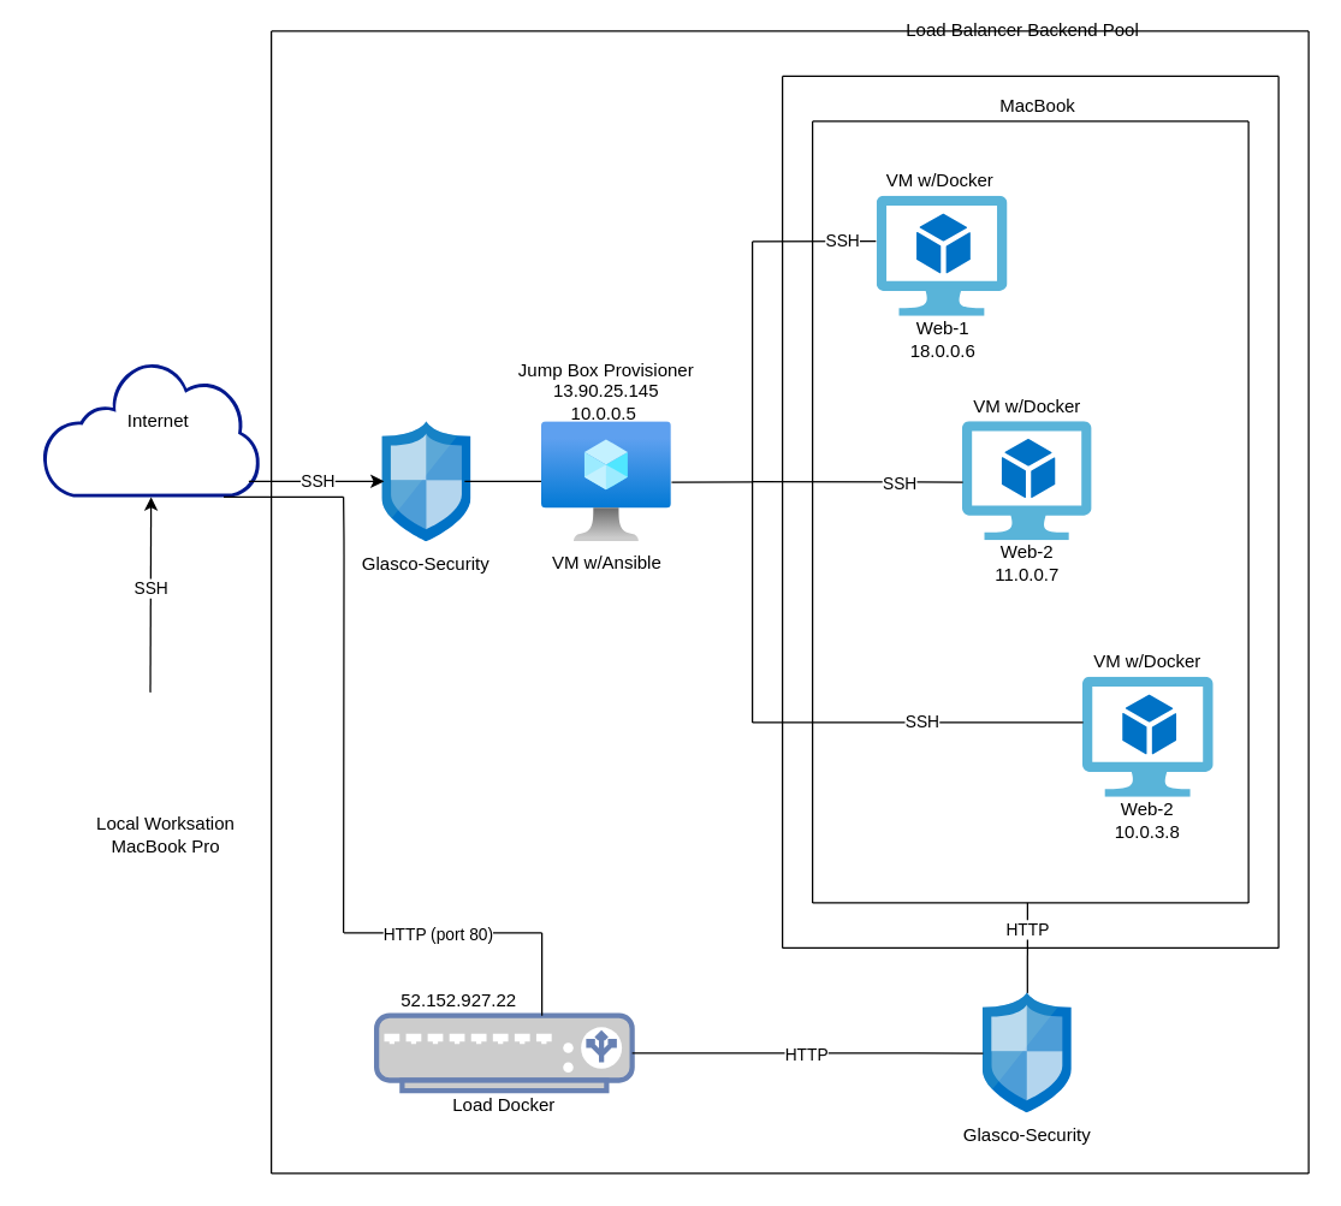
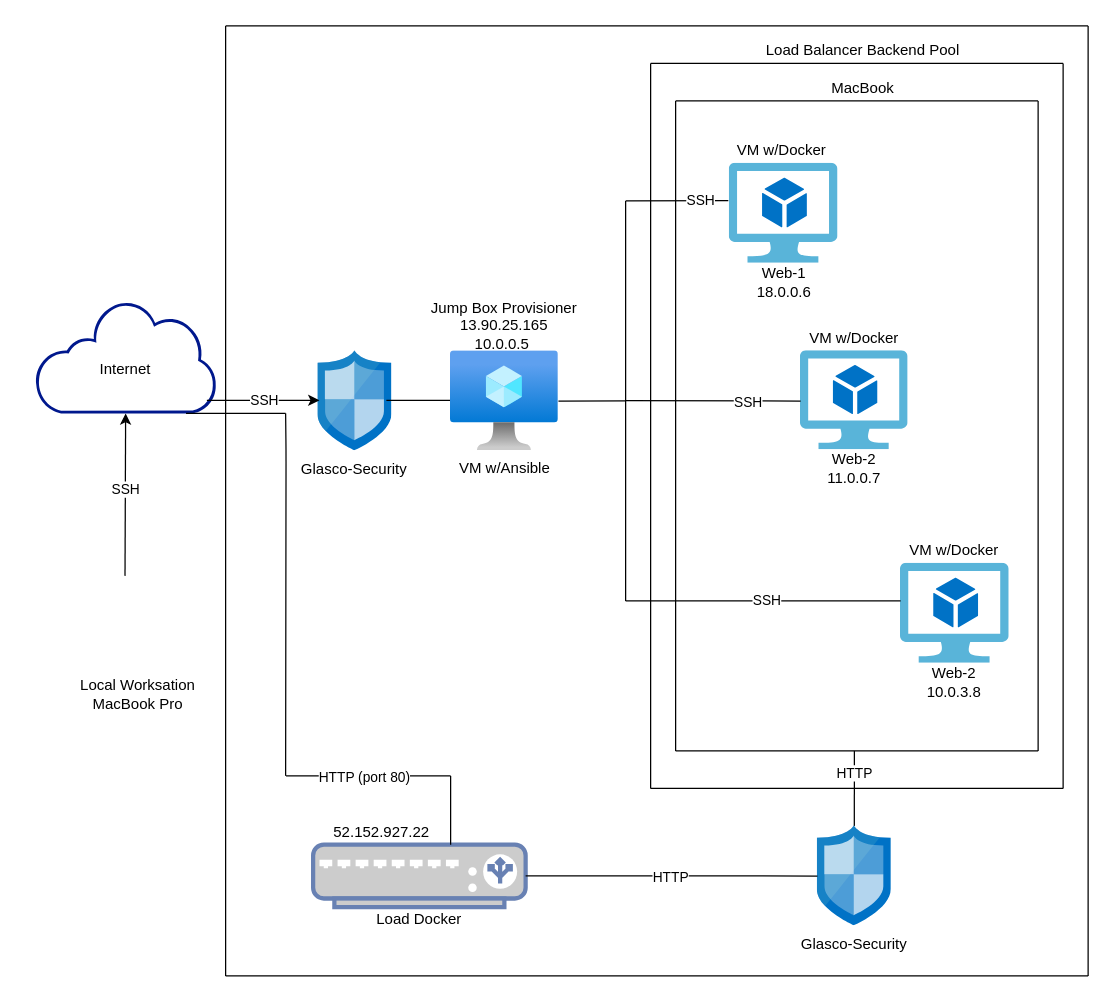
- <mxCell id="34" value="Load Balancer Backend Pool" style="text;html=1;strokeColor=none;fillColor=none;align=center;verticalAlign=middle;whiteSpace=wrap;rounded=0;sketch=0;" parent="1" vertex="1"><mxGeometry x="599.24" y="10" width="161.52" height="20" as="geometry" /></mxCell>
+ <mxCell id="34" value="Load Balancer Backend Pool" style="text;html=1;strokeColor=none;fillColor=none;align=center;verticalAlign=middle;whiteSpace=wrap;rounded=0;sketch=0;" parent="1" vertex="1"><mxGeometry x="609.24" y="30" width="161.52" height="20" as="geometry" /></mxCell>
- <mxCell id="15" value="Jump Box Provisioner&lt;br&gt;13.90.25.145&lt;br&gt;10.0.0.5&amp;nbsp;" style="text;html=1;strokeColor=none;fillColor=none;align=center;verticalAlign=middle;whiteSpace=wrap;rounded=0;sketch=0;" parent="1" vertex="1"><mxGeometry x="313.13" y="230" width="180" height="60" as="geometry" /></mxCell>
+ <mxCell id="15" value="Jump Box Provisioner&lt;br&gt;13.90.25.165&lt;br&gt;10.0.0.5&amp;nbsp;" style="text;html=1;strokeColor=none;fillColor=none;align=center;verticalAlign=middle;whiteSpace=wrap;rounded=0;sketch=0;" parent="1" vertex="1"><mxGeometry x="313.13" y="230" width="180" height="60" as="geometry" /></mxCell>
- <mxCell id="7" value="Internet" style="text;html=1;strokeColor=none;fillColor=none;align=center;verticalAlign=middle;whiteSpace=wrap;rounded=0;sketch=0;" parent="1" vertex="1"><mxGeometry x="80.01" y="265" width="50" height="30" as="geometry" /></mxCell>
+ <mxCell id="7" value="Internet" style="text;html=1;strokeColor=none;fillColor=none;align=center;verticalAlign=middle;whiteSpace=wrap;rounded=0;sketch=0;" parent="1" vertex="1"><mxGeometry x="75.01" y="280" width="50" height="30" as="geometry" /></mxCell>
